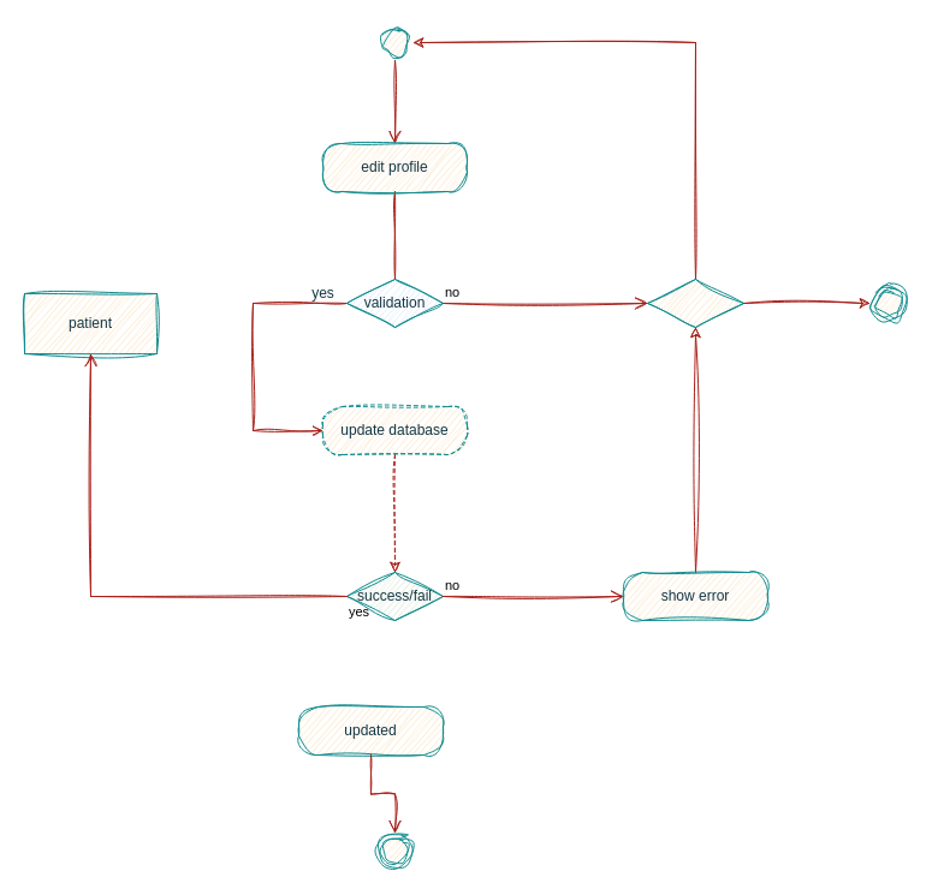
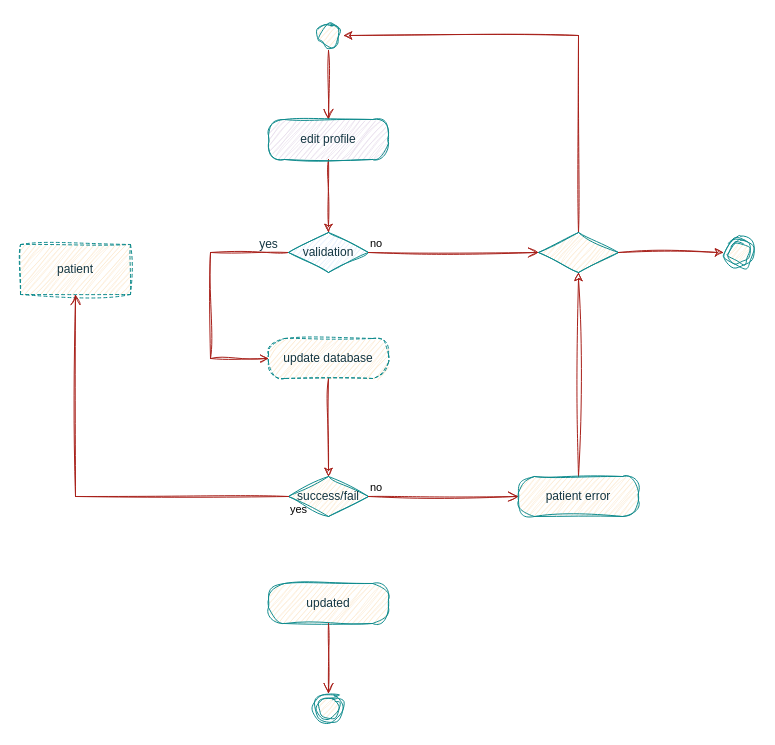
- <mxCell id="5" value="edit profile" style="rounded=1;whiteSpace=wrap;html=1;arcSize=40;fontColor=#143642;fillColor=#FAE5C7;strokeColor=#0F8B8D;labelBackgroundColor=none;sketch=1;curveFitting=1;jiggle=2;" parent="1" vertex="1"><mxGeometry x="268" y="119" width="120" height="40" as="geometry" /></mxCell>
+ <mxCell id="5" value="edit profile" style="rounded=1;whiteSpace=wrap;html=1;arcSize=40;fontColor=#143642;fillColor=#e1d5e7;strokeColor=#0F8B8D;labelBackgroundColor=none;sketch=1;curveFitting=1;jiggle=2;" parent="1" vertex="1"><mxGeometry x="268" y="119" width="120" height="40" as="geometry" /></mxCell>
- <mxCell id="4" style="edgeStyle=orthogonalEdgeStyle;rounded=0;orthogonalLoop=1;jettySize=auto;html=1;exitX=0.5;exitY=1;exitDx=0;exitDy=0;entryX=0.5;entryY=0;entryDx=0;entryDy=0;strokeColor=#A8201A;fontColor=default;fillColor=#FAE5C7;labelBackgroundColor=none;sketch=1;curveFitting=1;jiggle=2;endArrow=none;" parent="1" source="5" target="7" edge="1"><mxGeometry relative="1" as="geometry" /></mxCell>
+ <mxCell id="4" style="edgeStyle=orthogonalEdgeStyle;rounded=0;orthogonalLoop=1;jettySize=auto;html=1;exitX=0.5;exitY=1;exitDx=0;exitDy=0;entryX=0.5;entryY=0;entryDx=0;entryDy=0;strokeColor=#A8201A;fontColor=default;fillColor=#FAE5C7;labelBackgroundColor=none;sketch=1;curveFitting=1;jiggle=2;" parent="1" source="5" target="7" edge="1"><mxGeometry relative="1" as="geometry" /></mxCell>
- <mxCell id="9" value="patient" style="html=1;whiteSpace=wrap;strokeColor=#0F8B8D;fontColor=#143642;fillColor=#FAE5C7;labelBackgroundColor=none;sketch=1;curveFitting=1;jiggle=2;" parent="1" vertex="1"><mxGeometry x="20" y="244" width="110" height="50" as="geometry" /></mxCell>
+ <mxCell id="9" value="patient" style="html=1;whiteSpace=wrap;strokeColor=#0F8B8D;fontColor=#143642;fillColor=#FAE5C7;labelBackgroundColor=none;sketch=1;curveFitting=1;jiggle=2;dashed=1;" parent="1" vertex="1"><mxGeometry x="20" y="244" width="110" height="50" as="geometry" /></mxCell>
- <mxCell id="12" style="edgeStyle=orthogonalEdgeStyle;rounded=0;orthogonalLoop=1;jettySize=auto;html=1;exitX=0.5;exitY=1;exitDx=0;exitDy=0;entryX=0.5;entryY=0;entryDx=0;entryDy=0;strokeColor=#A8201A;fontColor=default;fillColor=#FAE5C7;labelBackgroundColor=none;sketch=1;curveFitting=1;jiggle=2;dashed=1;" parent="1" source="13" target="15" edge="1"><mxGeometry relative="1" as="geometry" /></mxCell>
+ <mxCell id="12" style="edgeStyle=orthogonalEdgeStyle;rounded=0;orthogonalLoop=1;jettySize=auto;html=1;exitX=0.5;exitY=1;exitDx=0;exitDy=0;entryX=0.5;entryY=0;entryDx=0;entryDy=0;strokeColor=#A8201A;fontColor=default;fillColor=#FAE5C7;labelBackgroundColor=none;sketch=1;curveFitting=1;jiggle=2;" parent="1" source="13" target="15" edge="1"><mxGeometry relative="1" as="geometry" /></mxCell>
- <mxCell id="15" value="success/fail" style="rhombus;whiteSpace=wrap;html=1;fontColor=#143642;fillColor=#d5e8d4;strokeColor=#0F8B8D;labelBackgroundColor=none;sketch=1;curveFitting=1;jiggle=2;" parent="1" vertex="1"><mxGeometry x="288" y="476" width="80" height="40" as="geometry" /></mxCell>
+ <mxCell id="15" value="success/fail" style="rhombus;whiteSpace=wrap;html=1;fontColor=#143642;fillColor=#FAE5C7;strokeColor=#0F8B8D;labelBackgroundColor=none;sketch=1;curveFitting=1;jiggle=2;" parent="1" vertex="1"><mxGeometry x="288" y="476" width="80" height="40" as="geometry" /></mxCell>
- <mxCell id="19" value="show error" style="rounded=1;whiteSpace=wrap;html=1;arcSize=40;fontColor=#143642;fillColor=#FAE5C7;strokeColor=#0F8B8D;labelBackgroundColor=none;sketch=1;curveFitting=1;jiggle=2;" parent="1" vertex="1"><mxGeometry x="518" y="476" width="120" height="40" as="geometry" /></mxCell>
+ <mxCell id="19" value="patient error" style="rounded=1;whiteSpace=wrap;html=1;arcSize=40;fontColor=#143642;fillColor=#FAE5C7;strokeColor=#0F8B8D;labelBackgroundColor=none;sketch=1;curveFitting=1;jiggle=2;" parent="1" vertex="1"><mxGeometry x="518" y="476" width="120" height="40" as="geometry" /></mxCell>
- <mxCell id="20" value="updated" style="rounded=1;whiteSpace=wrap;html=1;arcSize=40;fontColor=#143642;fillColor=#FAE5C7;strokeColor=#0F8B8D;labelBackgroundColor=none;sketch=1;curveFitting=1;jiggle=2;" parent="1" vertex="1"><mxGeometry x="248" y="588" width="120" height="40" as="geometry" /></mxCell>
+ <mxCell id="20" value="updated" style="rounded=1;whiteSpace=wrap;html=1;arcSize=40;fontColor=#143642;fillColor=#FAE5C7;strokeColor=#0F8B8D;labelBackgroundColor=none;sketch=1;curveFitting=1;jiggle=2;" parent="1" vertex="1"><mxGeometry x="268" y="583" width="120" height="40" as="geometry" /></mxCell>
